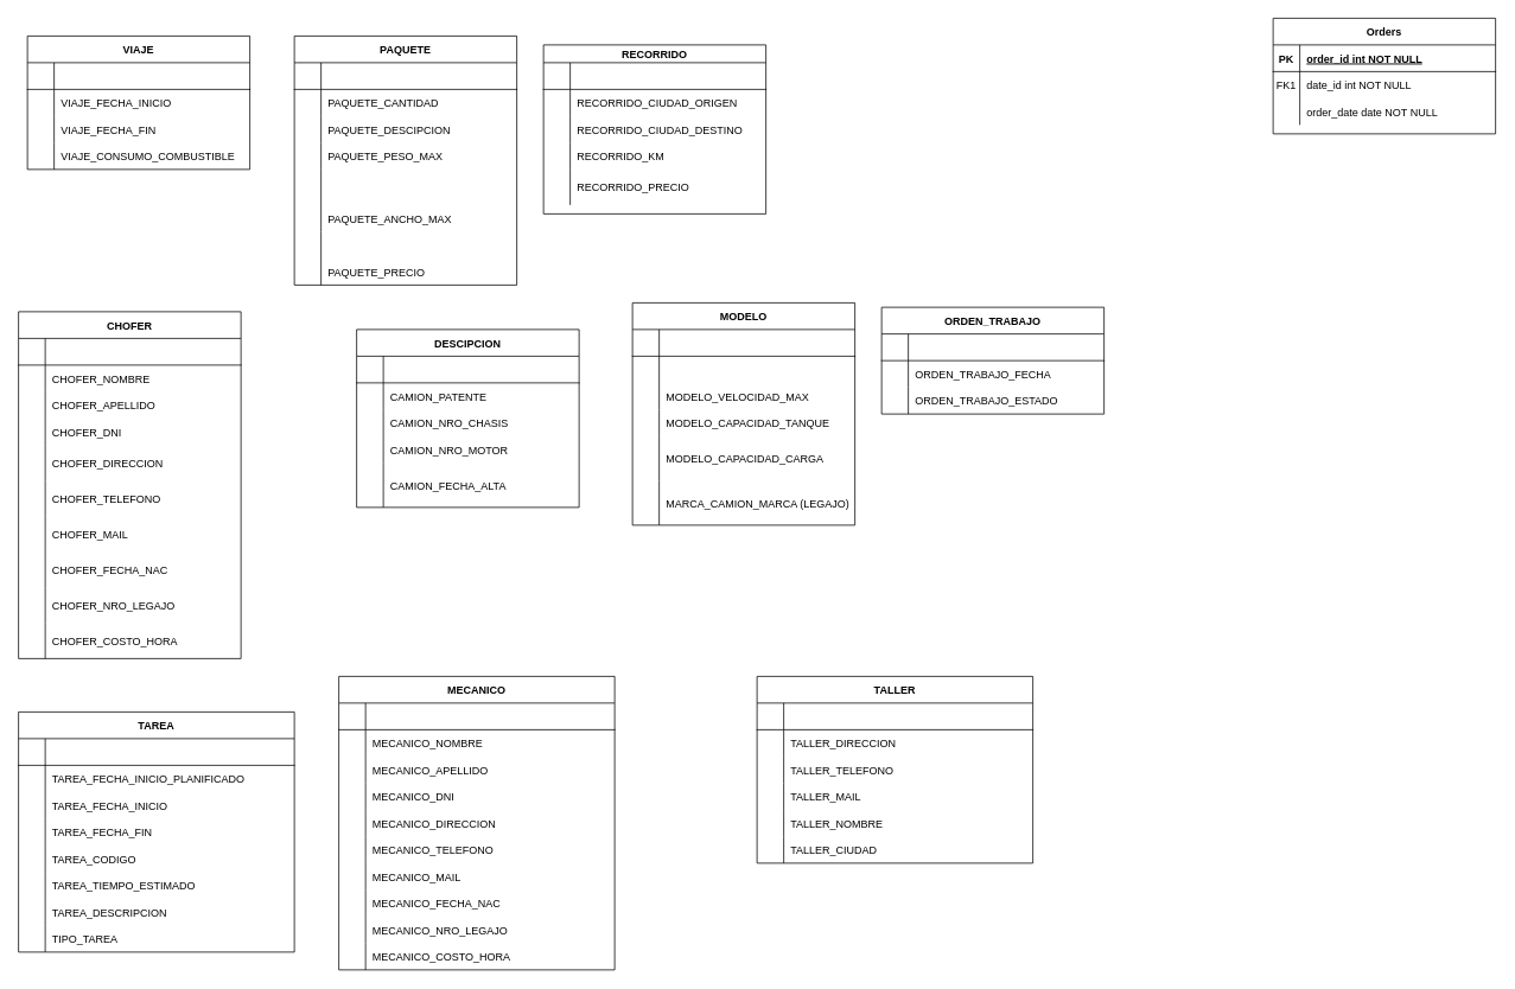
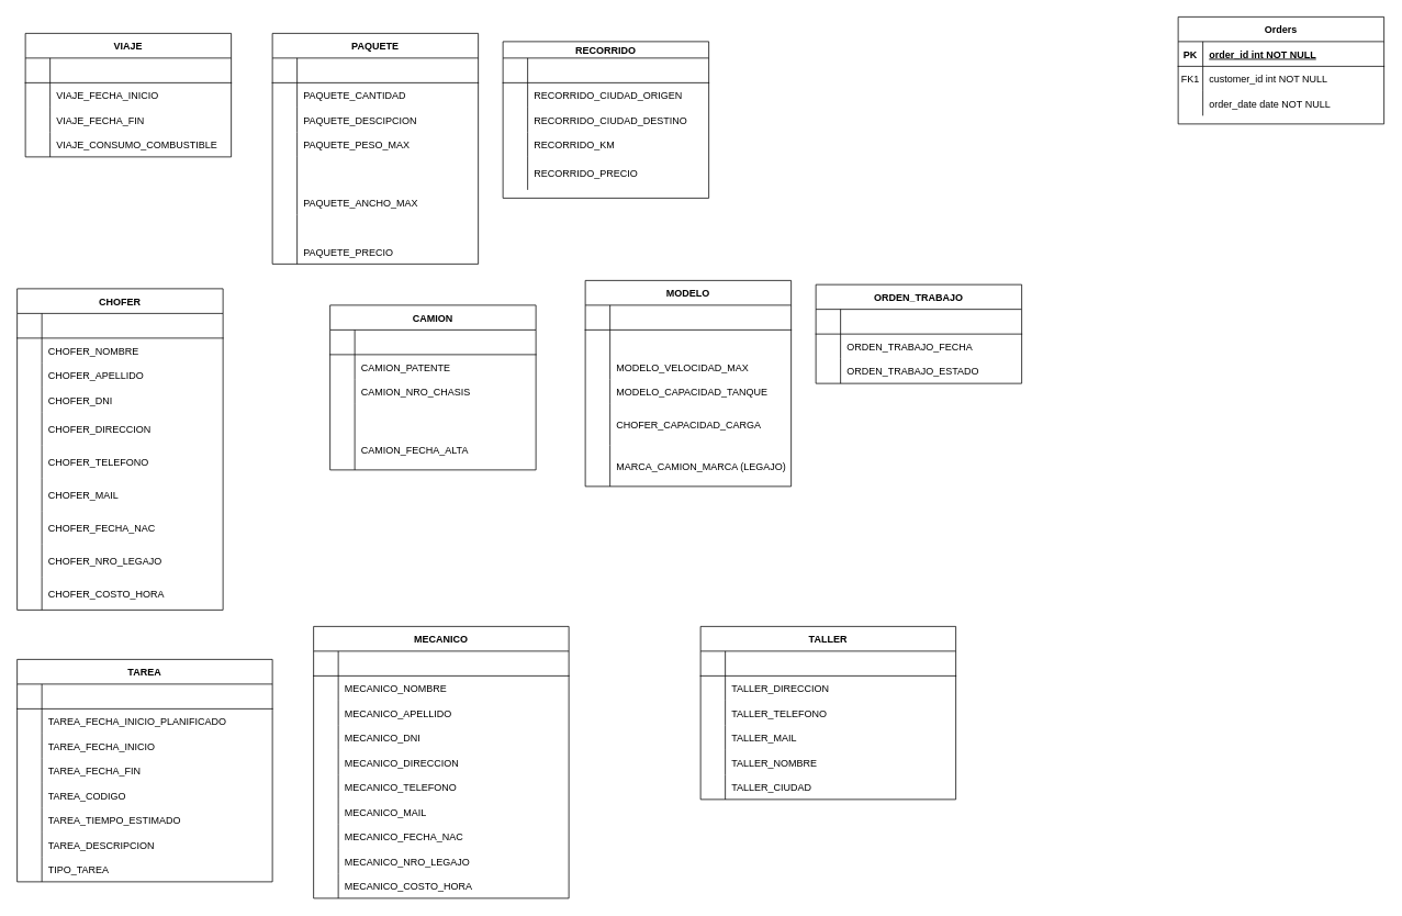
- <mxCell id="21" value="date_id int NOT NULL" style="shape=partialRectangle;overflow=hidden;connectable=0;fillColor=none;top=0;left=0;bottom=0;right=0;align=left;spacingLeft=6;" parent="19" vertex="1"><mxGeometry x="30" width="220" height="30" as="geometry"><mxRectangle width="220" height="30" as="alternateBounds" /></mxGeometry></mxCell>
+ <mxCell id="21" value="customer_id int NOT NULL" style="shape=partialRectangle;overflow=hidden;connectable=0;fillColor=none;top=0;left=0;bottom=0;right=0;align=left;spacingLeft=6;" parent="19" vertex="1"><mxGeometry x="30" width="220" height="30" as="geometry"><mxRectangle width="220" height="30" as="alternateBounds" /></mxGeometry></mxCell>
- <mxCell id="95" value="DESCIPCION" style="shape=table;startSize=30;container=1;collapsible=1;childLayout=tableLayout;fixedRows=1;rowLines=0;fontStyle=1;align=center;resizeLast=1;" parent="1" vertex="1"><mxGeometry x="400" y="370" width="250" height="200" as="geometry" /></mxCell>
+ <mxCell id="95" value="CAMION" style="shape=table;startSize=30;container=1;collapsible=1;childLayout=tableLayout;fixedRows=1;rowLines=0;fontStyle=1;align=center;resizeLast=1;" parent="1" vertex="1"><mxGeometry x="400" y="370" width="250" height="200" as="geometry" /></mxCell>
- <mxCell id="107" value="CAMION_NRO_MOTOR" style="shape=partialRectangle;overflow=hidden;connectable=0;fillColor=none;top=0;left=0;bottom=0;right=0;align=left;spacingLeft=6;" parent="105" vertex="1"><mxGeometry x="30" width="220" height="30" as="geometry" /></mxCell>
- <mxCell id="125" value="MODELO_CAPACIDAD_CARGA" style="shape=partialRectangle;overflow=hidden;connectable=0;fillColor=none;top=0;left=0;bottom=0;right=0;align=left;spacingLeft=6;" parent="123" vertex="1"><mxGeometry x="30" width="220" height="50" as="geometry" /></mxCell>
+ <mxCell id="125" value="CHOFER_CAPACIDAD_CARGA" style="shape=partialRectangle;overflow=hidden;connectable=0;fillColor=none;top=0;left=0;bottom=0;right=0;align=left;spacingLeft=6;" parent="123" vertex="1"><mxGeometry x="30" width="220" height="50" as="geometry" /></mxCell>
